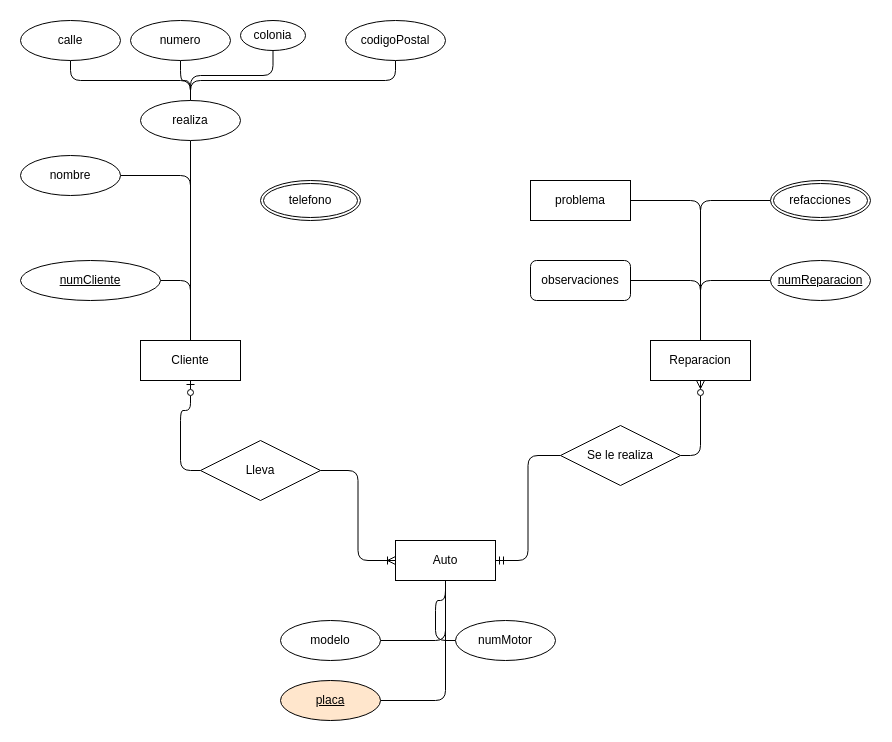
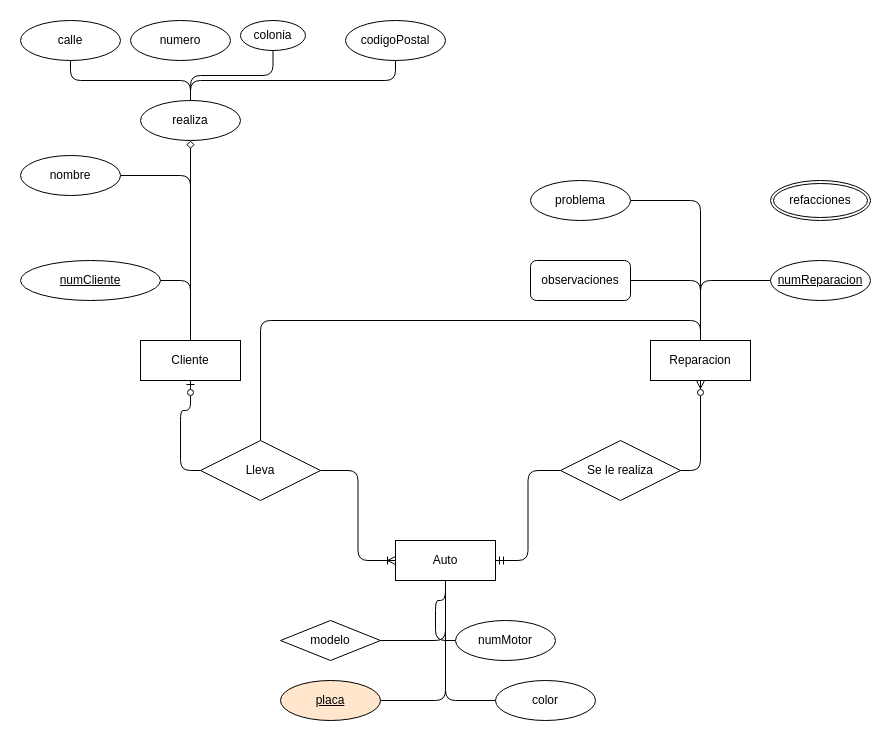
- <mxCell id="24" style="edgeStyle=orthogonalEdgeStyle;rounded=1;orthogonalLoop=1;jettySize=auto;html=1;exitX=0.5;exitY=0;exitDx=0;exitDy=0;entryX=0.5;entryY=1;entryDx=0;entryDy=0;curved=0;endArrow=none;endFill=0;" edge="1" parent="1" source="27" target="32"><mxGeometry relative="1" as="geometry" /></mxCell>
- <mxCell id="16" style="edgeStyle=orthogonalEdgeStyle;rounded=1;orthogonalLoop=1;jettySize=auto;html=1;exitX=0.5;exitY=0;exitDx=0;exitDy=0;entryX=0.5;entryY=1;entryDx=0;entryDy=0;curved=0;endArrow=none;endFill=0;" edge="1" parent="1" source="17" target="27"><mxGeometry relative="1" as="geometry" /></mxCell>
+ <mxCell id="16" style="edgeStyle=orthogonalEdgeStyle;rounded=1;orthogonalLoop=1;jettySize=auto;html=1;exitX=0.5;exitY=0;exitDx=0;exitDy=0;entryX=0.5;entryY=1;entryDx=0;entryDy=0;curved=0;endArrow=diamond;endFill=0;" edge="1" parent="1" source="17" target="27"><mxGeometry relative="1" as="geometry" /></mxCell>
- <mxCell id="29" value="telefono" style="ellipse;shape=doubleEllipse;margin=3;whiteSpace=wrap;html=1;align=center;" vertex="1" parent="1"><mxGeometry x="260" y="180" width="100" height="40" as="geometry" /></mxCell>
- <mxCell id="40" value="problema" style="whiteSpace=wrap;html=1;align=center;rounded=0;" vertex="1" parent="1"><mxGeometry x="530" y="180" width="100" height="40" as="geometry" /></mxCell>
+ <mxCell id="40" value="problema" style="ellipse;whiteSpace=wrap;html=1;align=center;" vertex="1" parent="1"><mxGeometry x="530" y="180" width="100" height="40" as="geometry" /></mxCell>
- <mxCell id="11" style="edgeStyle=orthogonalEdgeStyle;rounded=1;orthogonalLoop=1;jettySize=auto;html=1;exitX=0.5;exitY=0;exitDx=0;exitDy=0;entryX=0;entryY=0.5;entryDx=0;entryDy=0;curved=0;endArrow=none;endFill=0;" edge="1" parent="1" source="12" target="39"><mxGeometry relative="1" as="geometry" /></mxCell>
+ <mxCell id="11" style="edgeStyle=orthogonalEdgeStyle;rounded=1;orthogonalLoop=1;jettySize=auto;html=1;exitX=0.5;exitY=0;exitDx=0;exitDy=0;curved=0;endArrow=none;endFill=0;" edge="1" parent="1" source="12" target="21"><mxGeometry relative="1" as="geometry" /></mxCell>
- <mxCell id="19" value="Se le realiza" style="shape=rhombus;perimeter=rhombusPerimeter;whiteSpace=wrap;html=1;align=center;" vertex="1" parent="1"><mxGeometry x="560" y="425" width="120" height="60" as="geometry" /></mxCell>
+ <mxCell id="19" value="Se le realiza" style="shape=rhombus;perimeter=rhombusPerimeter;whiteSpace=wrap;html=1;align=center;" vertex="1" parent="1"><mxGeometry x="560" y="440" width="120" height="60" as="geometry" /></mxCell>
- <mxCell id="37" value="modelo" style="ellipse;whiteSpace=wrap;html=1;align=center;" vertex="1" parent="1"><mxGeometry x="280" y="620" width="100" height="40" as="geometry" /></mxCell>
+ <mxCell id="37" value="modelo" style="rhombus;whiteSpace=wrap;html=1;align=center;" vertex="1" parent="1"><mxGeometry x="280" y="620" width="100" height="40" as="geometry" /></mxCell>
+ <mxCell id="6" style="edgeStyle=orthogonalEdgeStyle;rounded=1;orthogonalLoop=1;jettySize=auto;html=1;exitX=0.5;exitY=1;exitDx=0;exitDy=0;entryX=0;entryY=0.5;entryDx=0;entryDy=0;curved=0;endArrow=none;endFill=0;" edge="1" parent="1" source="7" target="36"><mxGeometry relative="1" as="geometry" /></mxCell>
+ <mxCell id="36" value="color" style="ellipse;whiteSpace=wrap;html=1;align=center;" vertex="1" parent="1"><mxGeometry x="495" y="680" width="100" height="40" as="geometry" /></mxCell>
